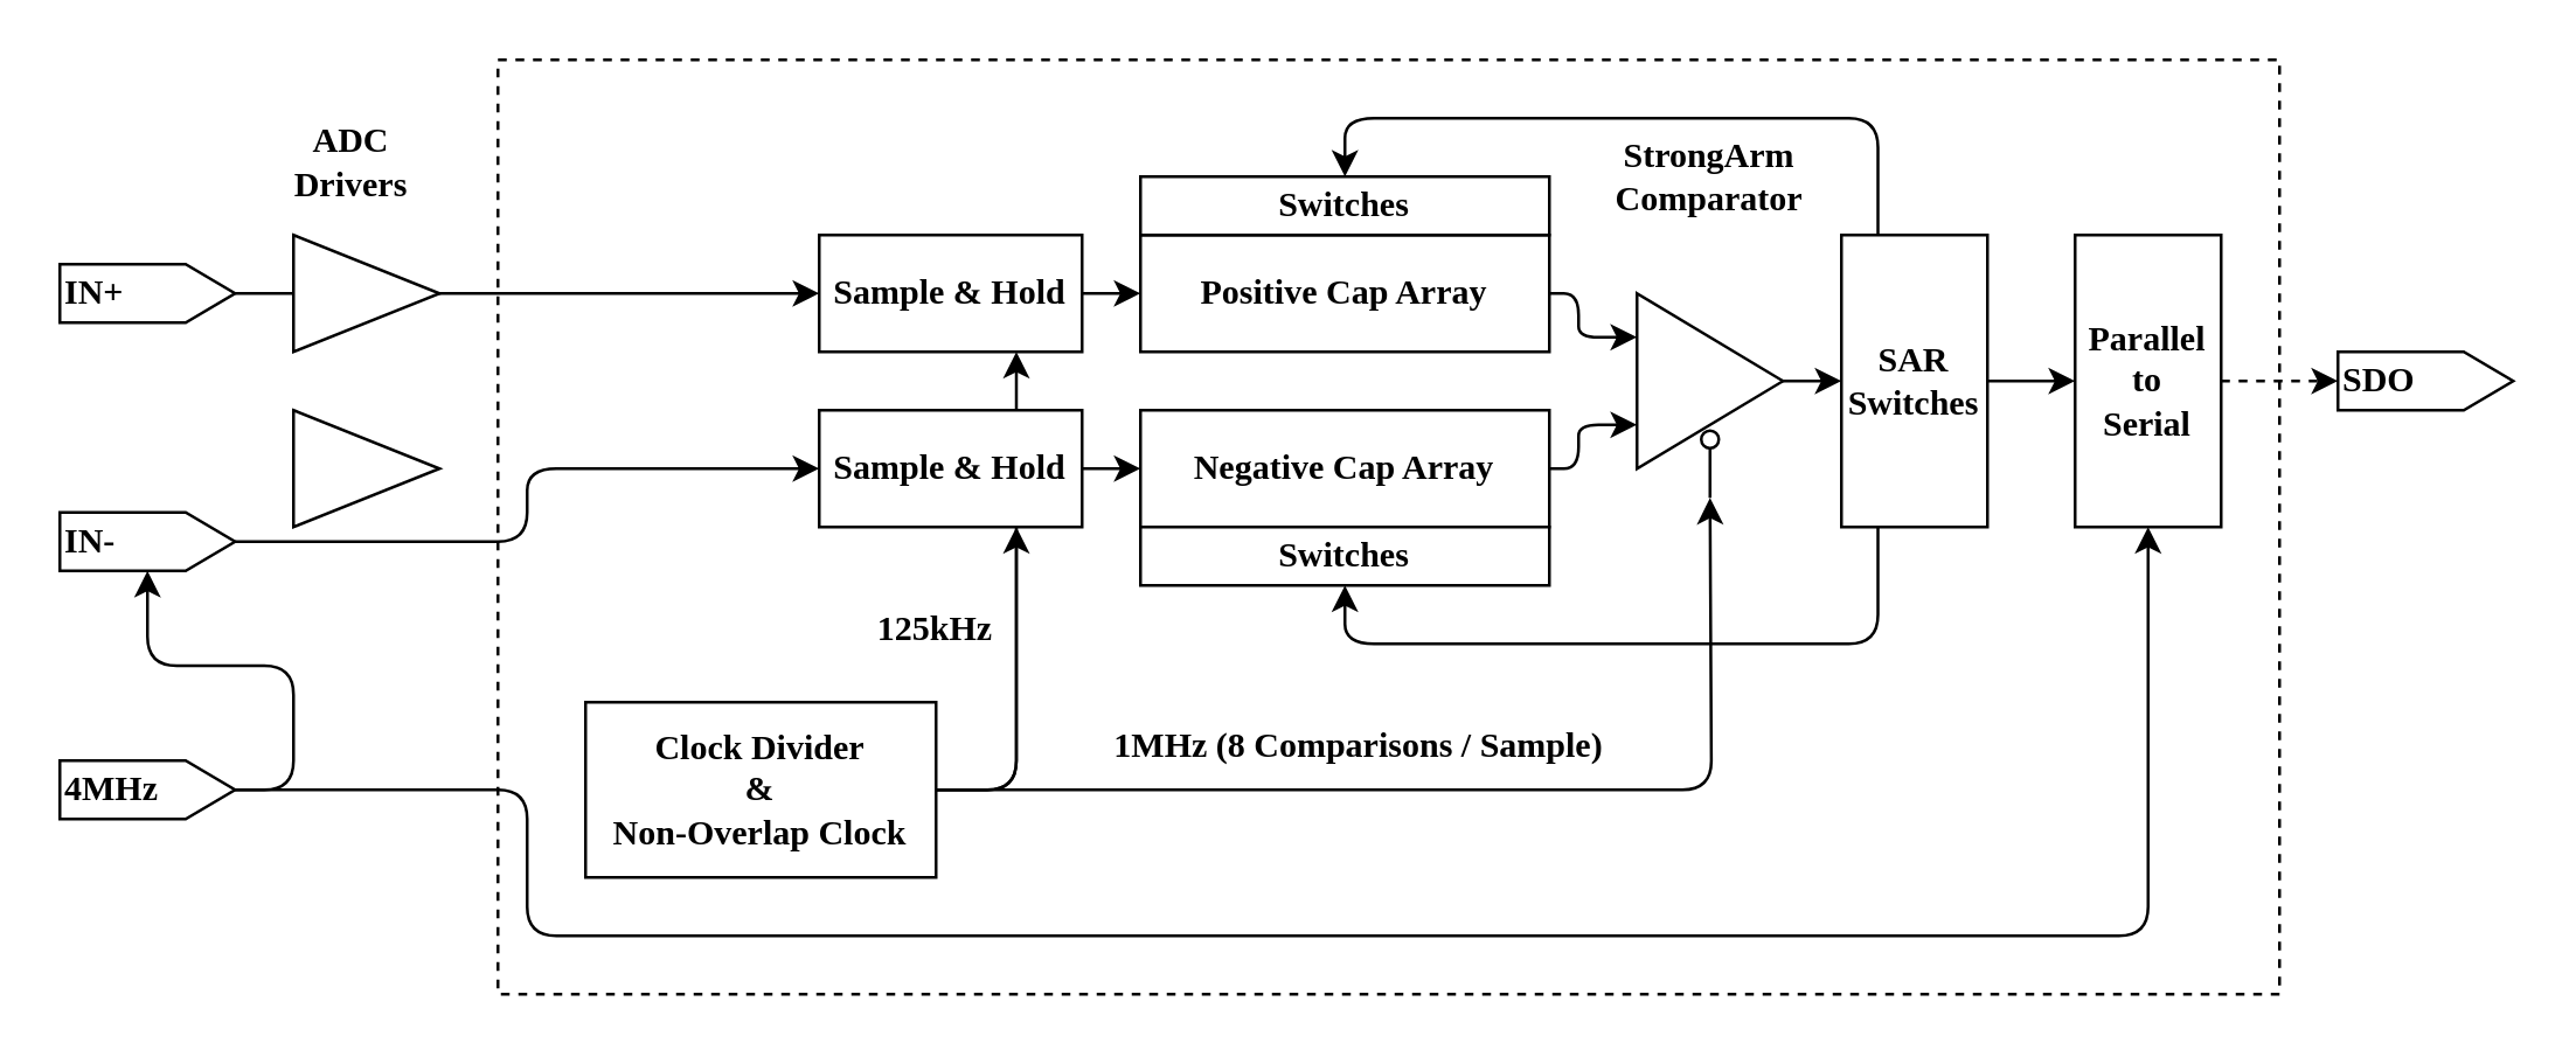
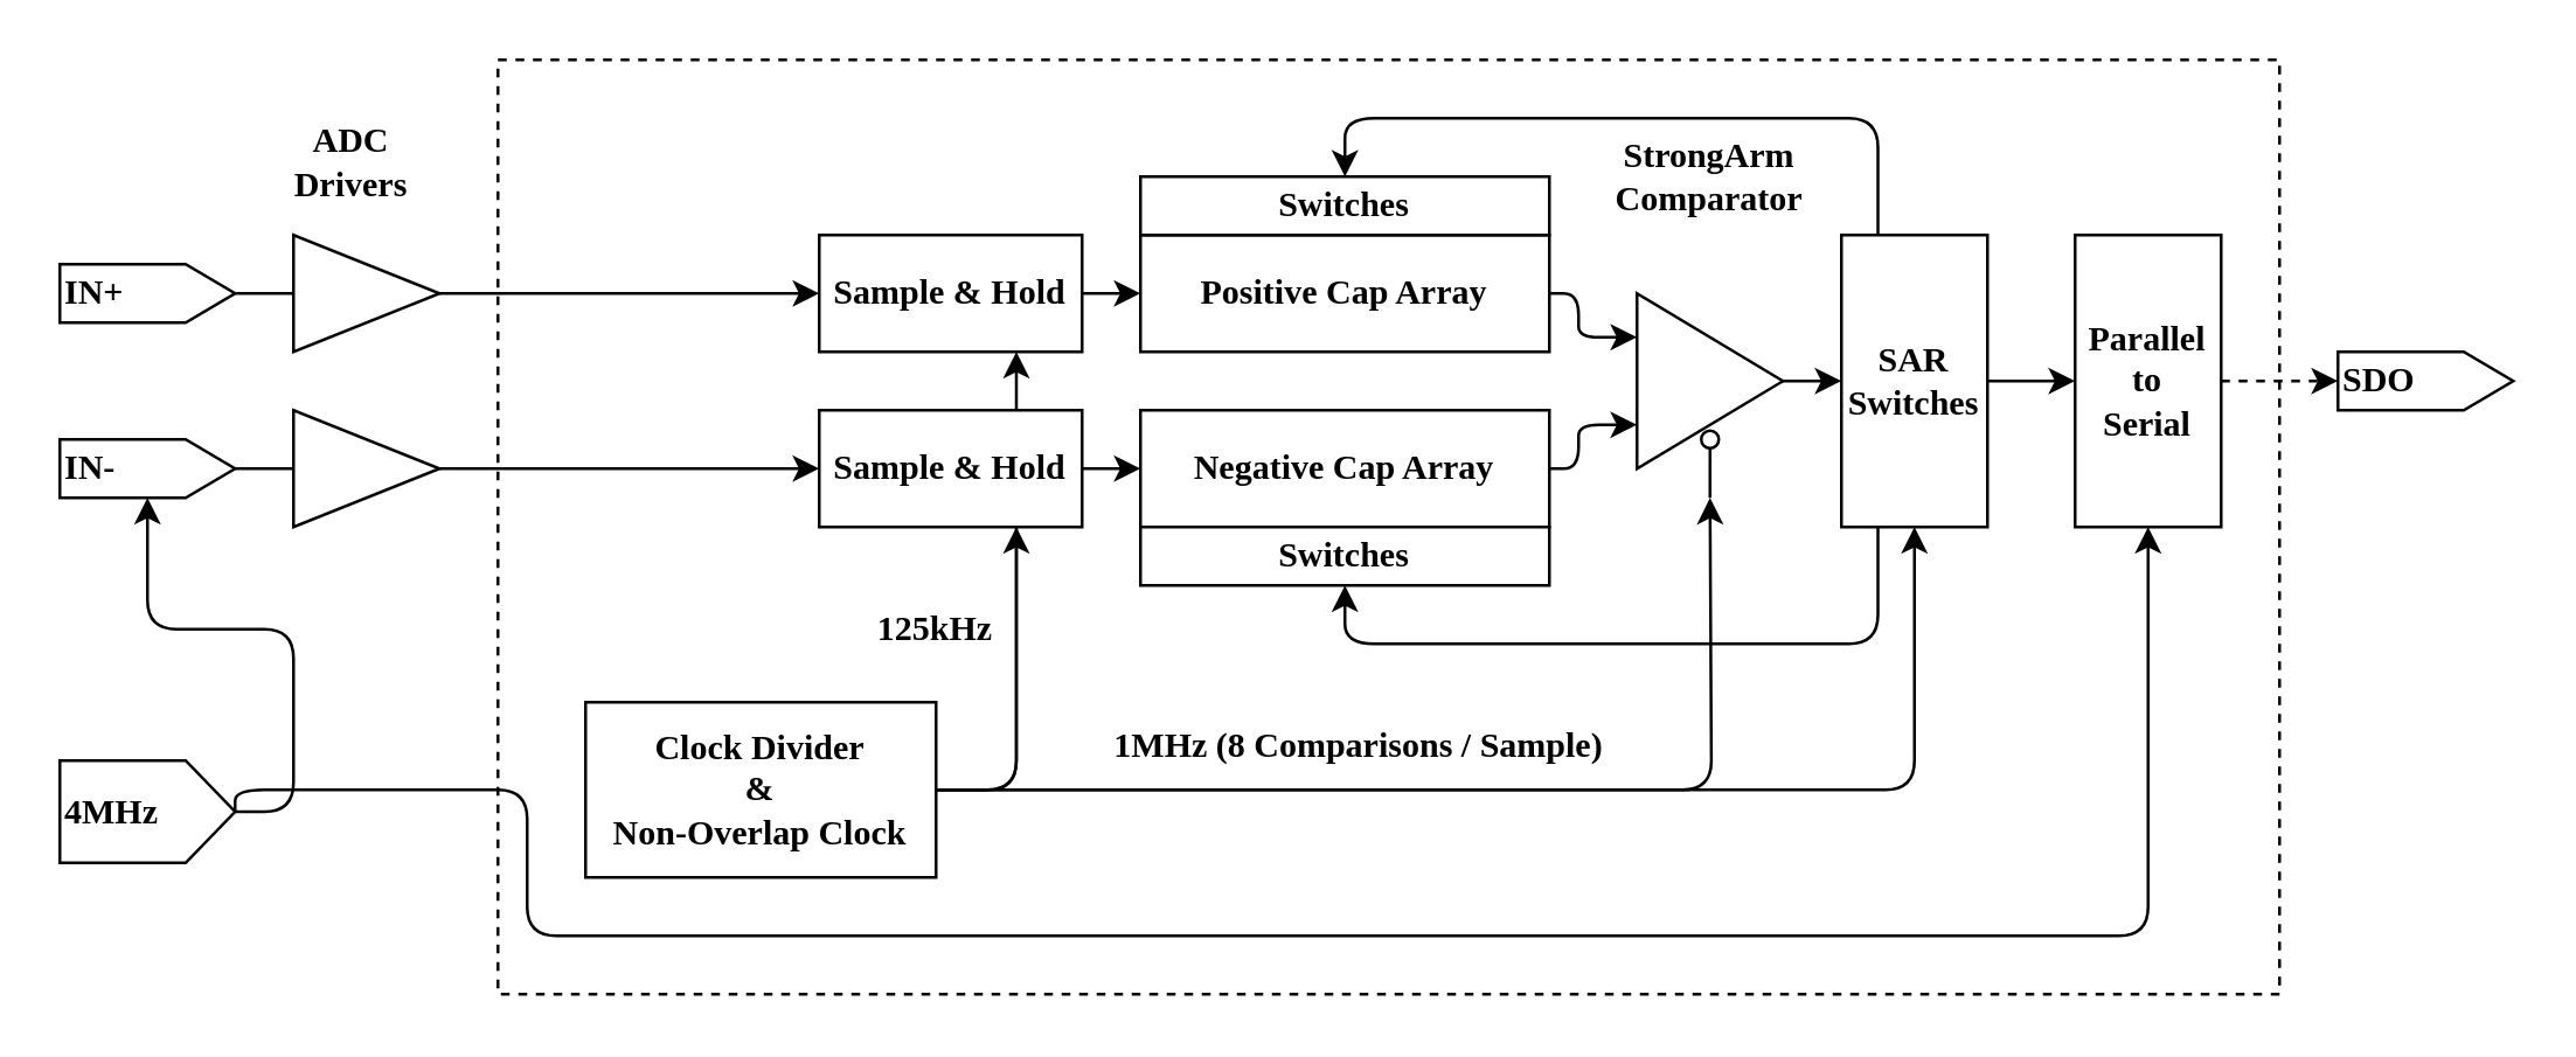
- <mxCell id="33" value="&lt;b&gt;IN-&lt;/b&gt;" style="html=1;shadow=0;dashed=0;align=left;verticalAlign=middle;shape=mxgraph.arrows2.arrow;dy=0;dx=16.93;notch=0;fontFamily=Quicksand;fontSource=https%3A%2F%2Ffonts.googleapis.com%2Fcss%3Ffamily%3DQuicksand;fontSize=12;" vertex="1" parent="1"><mxGeometry x="20" y="175" width="60" height="20" as="geometry" /></mxCell>
+ <mxCell id="33" value="&lt;b&gt;IN-&lt;/b&gt;" style="html=1;shadow=0;dashed=0;align=left;verticalAlign=middle;shape=mxgraph.arrows2.arrow;dy=0;dx=16.93;notch=0;fontFamily=Quicksand;fontSource=https%3A%2F%2Ffonts.googleapis.com%2Fcss%3Ffamily%3DQuicksand;fontSize=12;" vertex="1" parent="1"><mxGeometry x="20" y="150" width="60" height="20" as="geometry" /></mxCell>
+ <mxCell id="21" style="edgeStyle=orthogonalEdgeStyle;rounded=1;orthogonalLoop=1;jettySize=auto;html=1;exitX=1;exitY=0.5;exitDx=0;exitDy=0;entryX=0.5;entryY=1;entryDx=0;entryDy=0;fontFamily=Quicksand;fontSource=https%3A%2F%2Ffonts.googleapis.com%2Fcss%3Ffamily%3DQuicksand;fontSize=12;" edge="1" parent="1" source="23" target="18"><mxGeometry relative="1" as="geometry" /></mxCell>
- <mxCell id="29" value="&lt;div align=&quot;left&quot;&gt;&lt;b&gt;4MHz&lt;/b&gt;&lt;/div&gt;" style="html=1;shadow=0;dashed=0;align=left;verticalAlign=middle;shape=mxgraph.arrows2.arrow;dy=0;dx=16.93;notch=0;fontFamily=Quicksand;fontSource=https%3A%2F%2Ffonts.googleapis.com%2Fcss%3Ffamily%3DQuicksand;fontSize=12;" vertex="1" parent="1"><mxGeometry x="20" y="260" width="60" height="20" as="geometry" /></mxCell>
+ <mxCell id="29" value="&lt;div align=&quot;left&quot;&gt;&lt;b&gt;4MHz&lt;/b&gt;&lt;/div&gt;" style="html=1;shadow=0;dashed=0;align=left;verticalAlign=middle;shape=mxgraph.arrows2.arrow;dy=0;dx=16.93;notch=0;fontFamily=Quicksand;fontSource=https%3A%2F%2Ffonts.googleapis.com%2Fcss%3Ffamily%3DQuicksand;fontSize=12;" vertex="1" parent="1"><mxGeometry x="20" y="260" width="60" height="35" as="geometry" /></mxCell>
